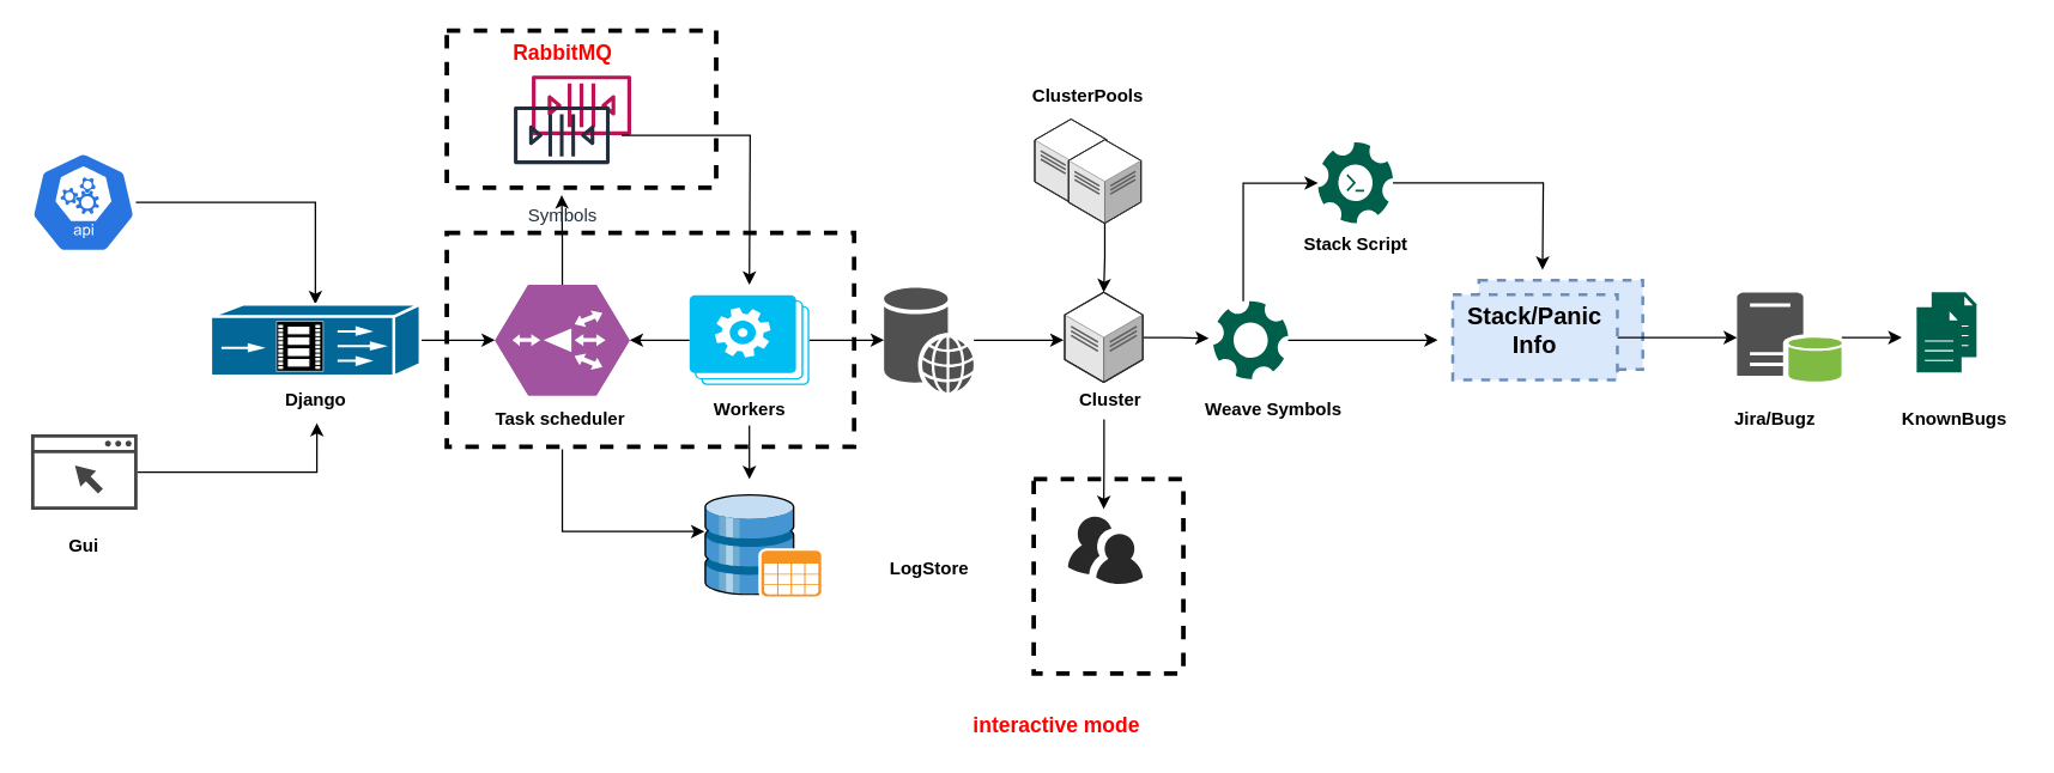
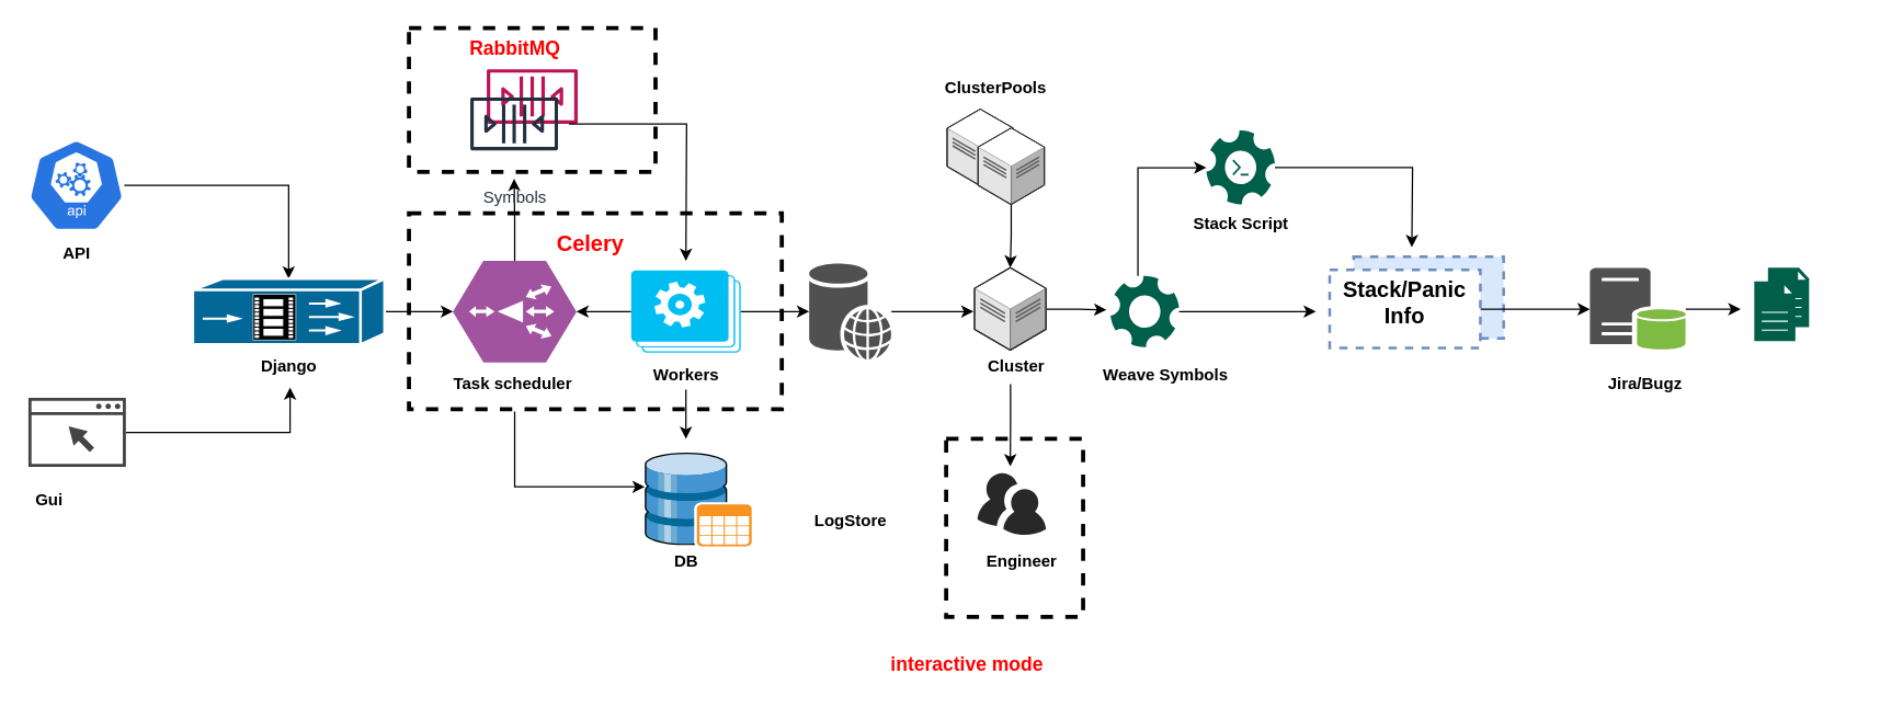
+ <mxCell id="56" value="&lt;font color=&quot;#ff0000&quot; style=&quot;font-size: 16px&quot;&gt;Celery&lt;/font&gt;" style="text;html=1;resizable=0;autosize=1;align=center;verticalAlign=middle;points=[];fillColor=none;strokeColor=none;rounded=0;fontStyle=1" vertex="1" parent="1"><mxGeometry x="400" y="167" width="60" height="20" as="geometry" /></mxCell>
+ <mxCell id="38" value="API" style="text;html=1;resizable=0;autosize=1;align=center;verticalAlign=middle;points=[];fillColor=none;strokeColor=none;rounded=0;fontStyle=1" vertex="1" parent="1"><mxGeometry x="35" y="175.25" width="40" height="20" as="geometry" /></mxCell>
- <mxCell id="32" value="&lt;b style=&quot;font-size: 16px&quot;&gt;Stack/Panic Info&lt;/b&gt;" style="fontStyle=0;verticalAlign=top;align=center;spacingTop=-2;fillColor=#dae8fc;rounded=0;whiteSpace=wrap;html=1;strokeColor=#6c8ebf;strokeWidth=2;dashed=1;container=1;collapsible=0;expand=0;recursiveResize=0;" vertex="1" parent="1"><mxGeometry x="970" y="196.65" width="110" height="57" as="geometry" /></mxCell>
+ <mxCell id="32" value="&lt;b style=&quot;font-size: 16px&quot;&gt;Stack/Panic Info&lt;/b&gt;" style="fontStyle=0;verticalAlign=top;align=center;spacingTop=-2;fillColor=#ffffff;rounded=0;whiteSpace=wrap;html=1;strokeColor=#6c8ebf;strokeWidth=2;dashed=1;container=1;collapsible=0;expand=0;recursiveResize=0;" vertex="1" parent="1"><mxGeometry x="970" y="196.65" width="110" height="57" as="geometry" /></mxCell>
- <mxCell id="48" value="Jira/Bugz" style="text;html=1;resizable=0;autosize=1;align=center;verticalAlign=middle;points=[];fillColor=none;strokeColor=none;rounded=0;fontStyle=1" vertex="1" parent="1"><mxGeometry x="1150" y="270" width="70" height="20" as="geometry" /></mxCell>
+ <mxCell id="48" value="Jira/Bugz" style="text;html=1;resizable=0;autosize=1;align=center;verticalAlign=middle;points=[];fillColor=none;strokeColor=none;rounded=0;fontStyle=1" vertex="1" parent="1"><mxGeometry x="1165" y="270" width="70" height="20" as="geometry" /></mxCell>
- <mxCell id="49" value="KnownBugs" style="text;html=1;resizable=0;autosize=1;align=center;verticalAlign=middle;points=[];fillColor=none;strokeColor=none;rounded=0;fontStyle=1" vertex="1" parent="1"><mxGeometry x="1260" y="270" width="90" height="20" as="geometry" /></mxCell>
- <mxCell id="59" value="Gui" style="text;html=1;resizable=0;autosize=1;align=center;verticalAlign=middle;points=[];fillColor=none;strokeColor=none;rounded=0;fontStyle=1" vertex="1" parent="1"><mxGeometry x="35" y="355" width="40" height="20" as="geometry" /></mxCell>
+ <mxCell id="59" value="Gui" style="text;html=1;resizable=0;autosize=1;align=center;verticalAlign=middle;points=[];fillColor=none;strokeColor=none;rounded=0;fontStyle=1" vertex="1" parent="1"><mxGeometry x="15" y="355" width="40" height="20" as="geometry" /></mxCell>
+ <mxCell id="40" value="DB" style="text;html=1;resizable=0;autosize=1;align=center;verticalAlign=middle;points=[];fillColor=none;strokeColor=none;rounded=0;fontStyle=1" vertex="1" parent="1"><mxGeometry x="485" y="400" width="30" height="20" as="geometry" /></mxCell>
+ <mxCell id="50" value="Engineer" style="text;html=1;resizable=0;autosize=1;align=center;verticalAlign=middle;points=[];fillColor=none;strokeColor=none;rounded=0;fontStyle=1" vertex="1" parent="1"><mxGeometry x="710" y="400" width="70" height="20" as="geometry" /></mxCell>
